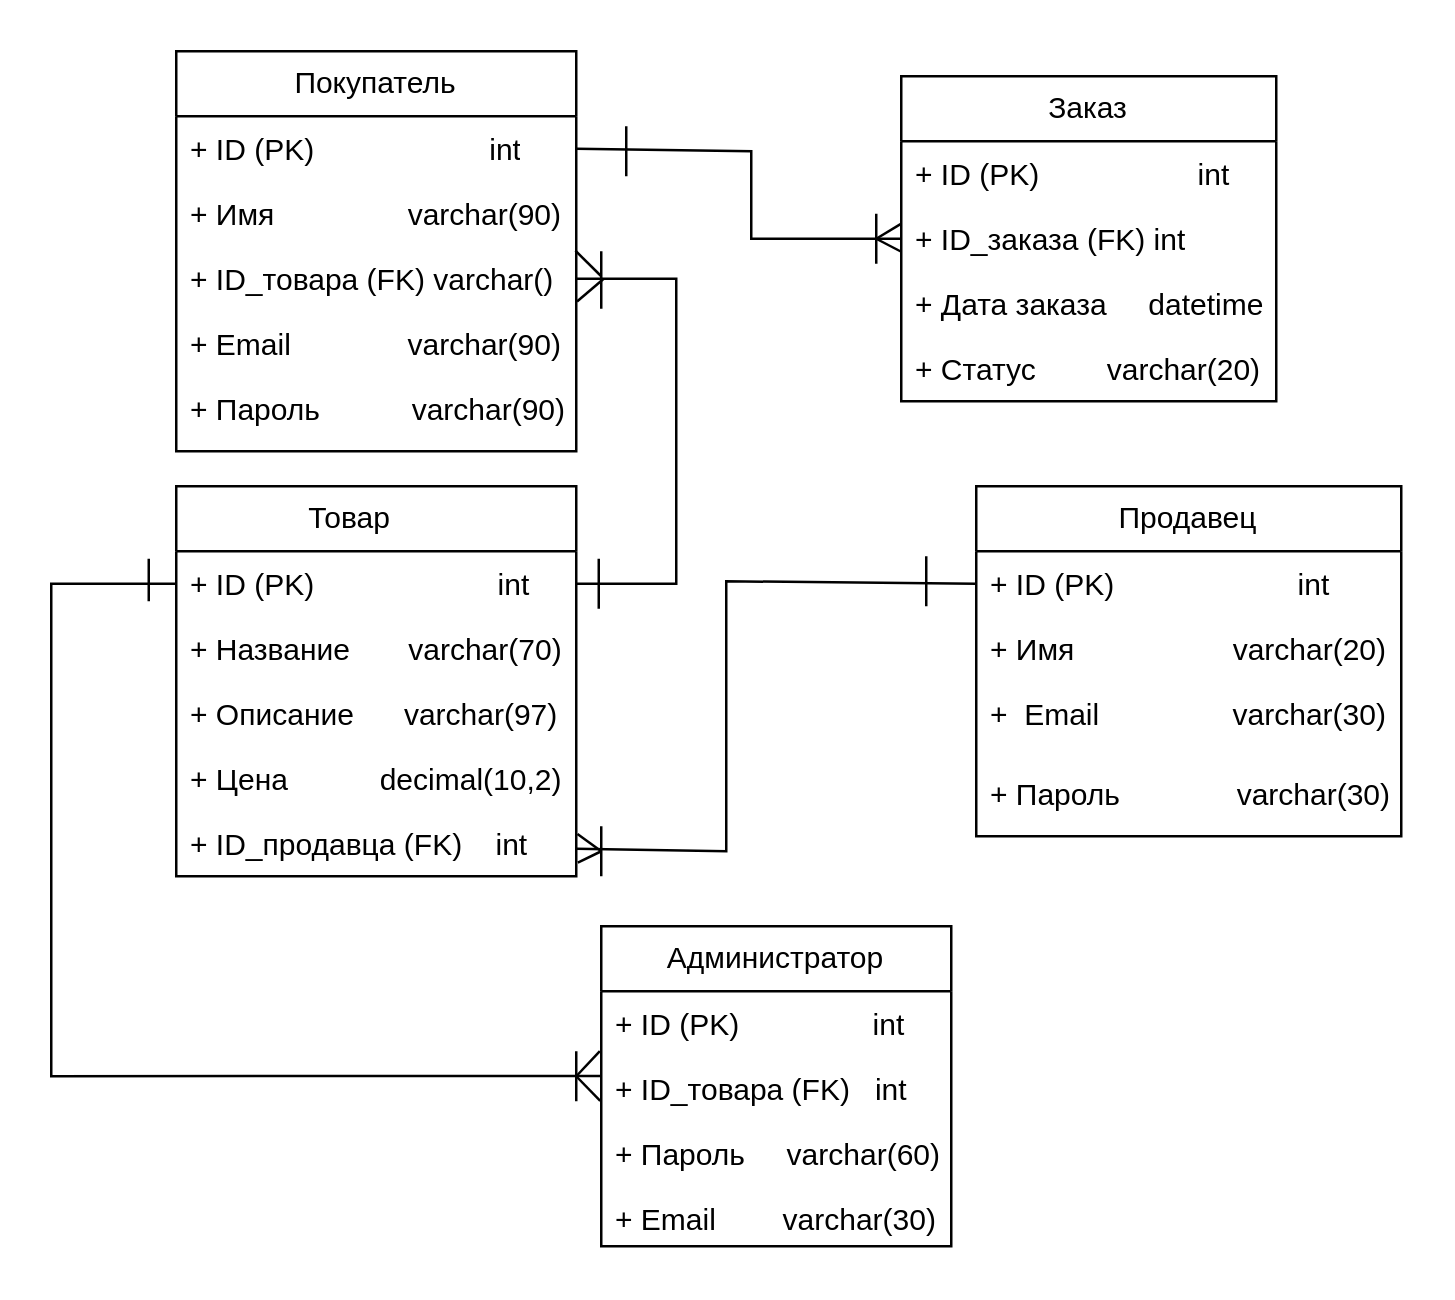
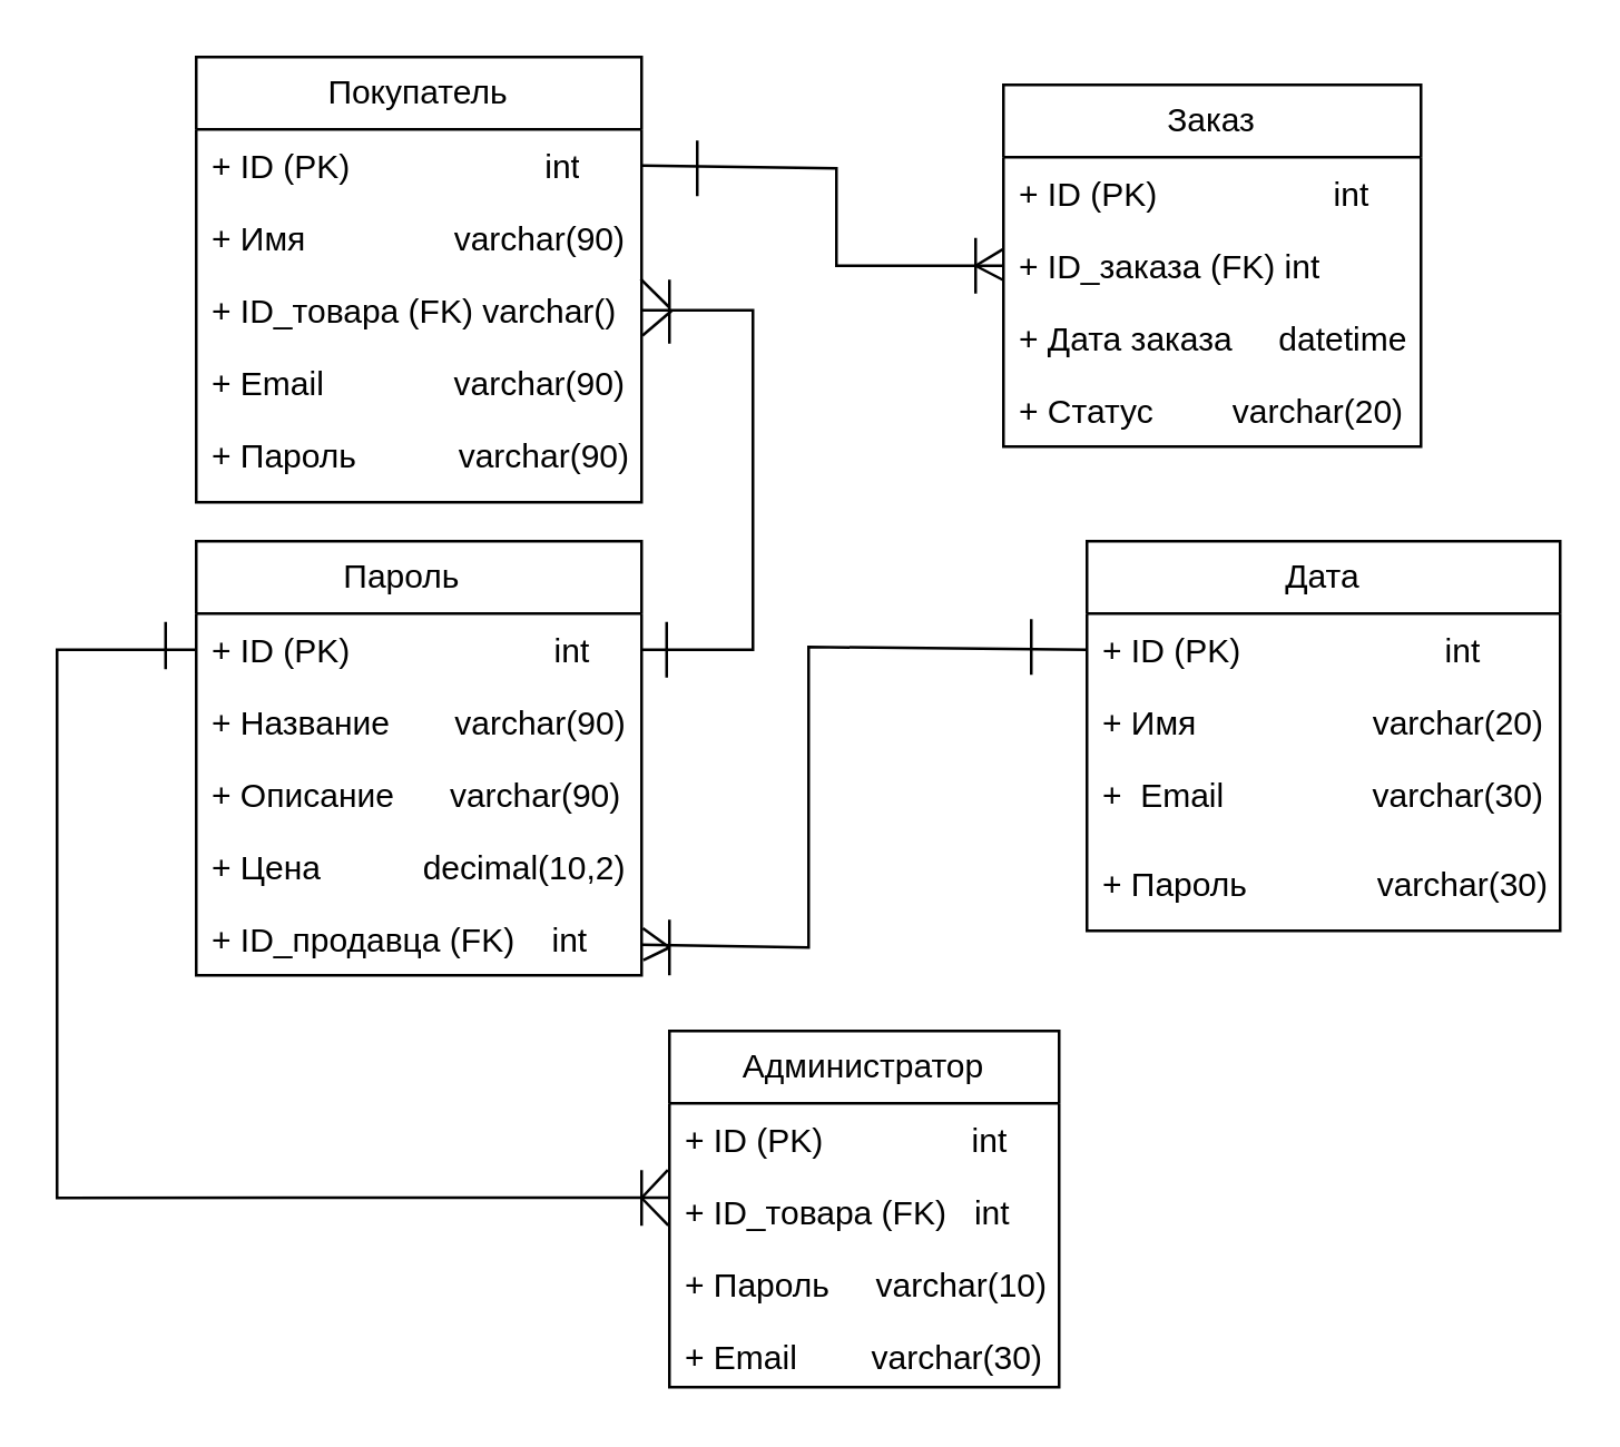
- <mxCell id="18" value="Товар&lt;span style=&quot;white-space: pre;&quot;&gt;&#09;&lt;/span&gt;" style="swimlane;fontStyle=0;childLayout=stackLayout;horizontal=1;startSize=26;fillColor=none;horizontalStack=0;resizeParent=1;resizeParentMax=0;resizeLast=0;collapsible=1;marginBottom=0;whiteSpace=wrap;html=1;" parent="1" vertex="1"><mxGeometry x="70" y="194" width="160" height="156" as="geometry" /></mxCell>
+ <mxCell id="18" value="Пароль&lt;span style=&quot;white-space: pre;&quot;&gt;&#09;&lt;/span&gt;" style="swimlane;fontStyle=0;childLayout=stackLayout;horizontal=1;startSize=26;fillColor=none;horizontalStack=0;resizeParent=1;resizeParentMax=0;resizeLast=0;collapsible=1;marginBottom=0;whiteSpace=wrap;html=1;" parent="1" vertex="1"><mxGeometry x="70" y="194" width="160" height="156" as="geometry" /></mxCell>
- <mxCell id="8" value="Продавец" style="swimlane;fontStyle=0;childLayout=stackLayout;horizontal=1;startSize=26;fillColor=none;horizontalStack=0;resizeParent=1;resizeParentMax=0;resizeLast=0;collapsible=1;marginBottom=0;whiteSpace=wrap;html=1;" parent="1" vertex="1"><mxGeometry x="390" y="194" width="170" height="140" as="geometry"><mxRectangle x="370" y="244" width="100" height="30" as="alternateBounds" /></mxGeometry></mxCell>
+ <mxCell id="8" value="Дата" style="swimlane;fontStyle=0;childLayout=stackLayout;horizontal=1;startSize=26;fillColor=none;horizontalStack=0;resizeParent=1;resizeParentMax=0;resizeLast=0;collapsible=1;marginBottom=0;whiteSpace=wrap;html=1;" parent="1" vertex="1"><mxGeometry x="390" y="194" width="170" height="140" as="geometry"><mxRectangle x="370" y="244" width="100" height="30" as="alternateBounds" /></mxGeometry></mxCell>
- <mxCell id="20" value="+ Название&amp;nbsp; &amp;nbsp; &amp;nbsp; &amp;nbsp;varchar(70)" style="text;strokeColor=none;fillColor=none;align=left;verticalAlign=top;spacingLeft=4;spacingRight=4;overflow=hidden;rotatable=0;points=[[0,0.5],[1,0.5]];portConstraint=eastwest;whiteSpace=wrap;html=1;" parent="18" vertex="1"><mxGeometry y="52" width="160" height="26" as="geometry" /></mxCell>
+ <mxCell id="20" value="+ Название&amp;nbsp; &amp;nbsp; &amp;nbsp; &amp;nbsp;varchar(90)" style="text;strokeColor=none;fillColor=none;align=left;verticalAlign=top;spacingLeft=4;spacingRight=4;overflow=hidden;rotatable=0;points=[[0,0.5],[1,0.5]];portConstraint=eastwest;whiteSpace=wrap;html=1;" parent="18" vertex="1"><mxGeometry y="52" width="160" height="26" as="geometry" /></mxCell>
- <mxCell id="21" value="+ Описание&amp;nbsp; &amp;nbsp; &amp;nbsp; varchar(97)" style="text;strokeColor=none;fillColor=none;align=left;verticalAlign=top;spacingLeft=4;spacingRight=4;overflow=hidden;rotatable=0;points=[[0,0.5],[1,0.5]];portConstraint=eastwest;whiteSpace=wrap;html=1;" parent="18" vertex="1"><mxGeometry y="78" width="160" height="26" as="geometry" /></mxCell>
+ <mxCell id="21" value="+ Описание&amp;nbsp; &amp;nbsp; &amp;nbsp; varchar(90)" style="text;strokeColor=none;fillColor=none;align=left;verticalAlign=top;spacingLeft=4;spacingRight=4;overflow=hidden;rotatable=0;points=[[0,0.5],[1,0.5]];portConstraint=eastwest;whiteSpace=wrap;html=1;" parent="18" vertex="1"><mxGeometry y="78" width="160" height="26" as="geometry" /></mxCell>
- <mxCell id="16" value="+ Пароль&amp;nbsp; &amp;nbsp; &amp;nbsp;varchar(60)" style="text;strokeColor=none;fillColor=none;align=left;verticalAlign=top;spacingLeft=4;spacingRight=4;overflow=hidden;rotatable=0;points=[[0,0.5],[1,0.5]];portConstraint=eastwest;whiteSpace=wrap;html=1;" parent="13" vertex="1"><mxGeometry y="78" width="140" height="26" as="geometry" /></mxCell>
+ <mxCell id="16" value="+ Пароль&amp;nbsp; &amp;nbsp; &amp;nbsp;varchar(10)" style="text;strokeColor=none;fillColor=none;align=left;verticalAlign=top;spacingLeft=4;spacingRight=4;overflow=hidden;rotatable=0;points=[[0,0.5],[1,0.5]];portConstraint=eastwest;whiteSpace=wrap;html=1;" parent="13" vertex="1"><mxGeometry y="78" width="140" height="26" as="geometry" /></mxCell>
